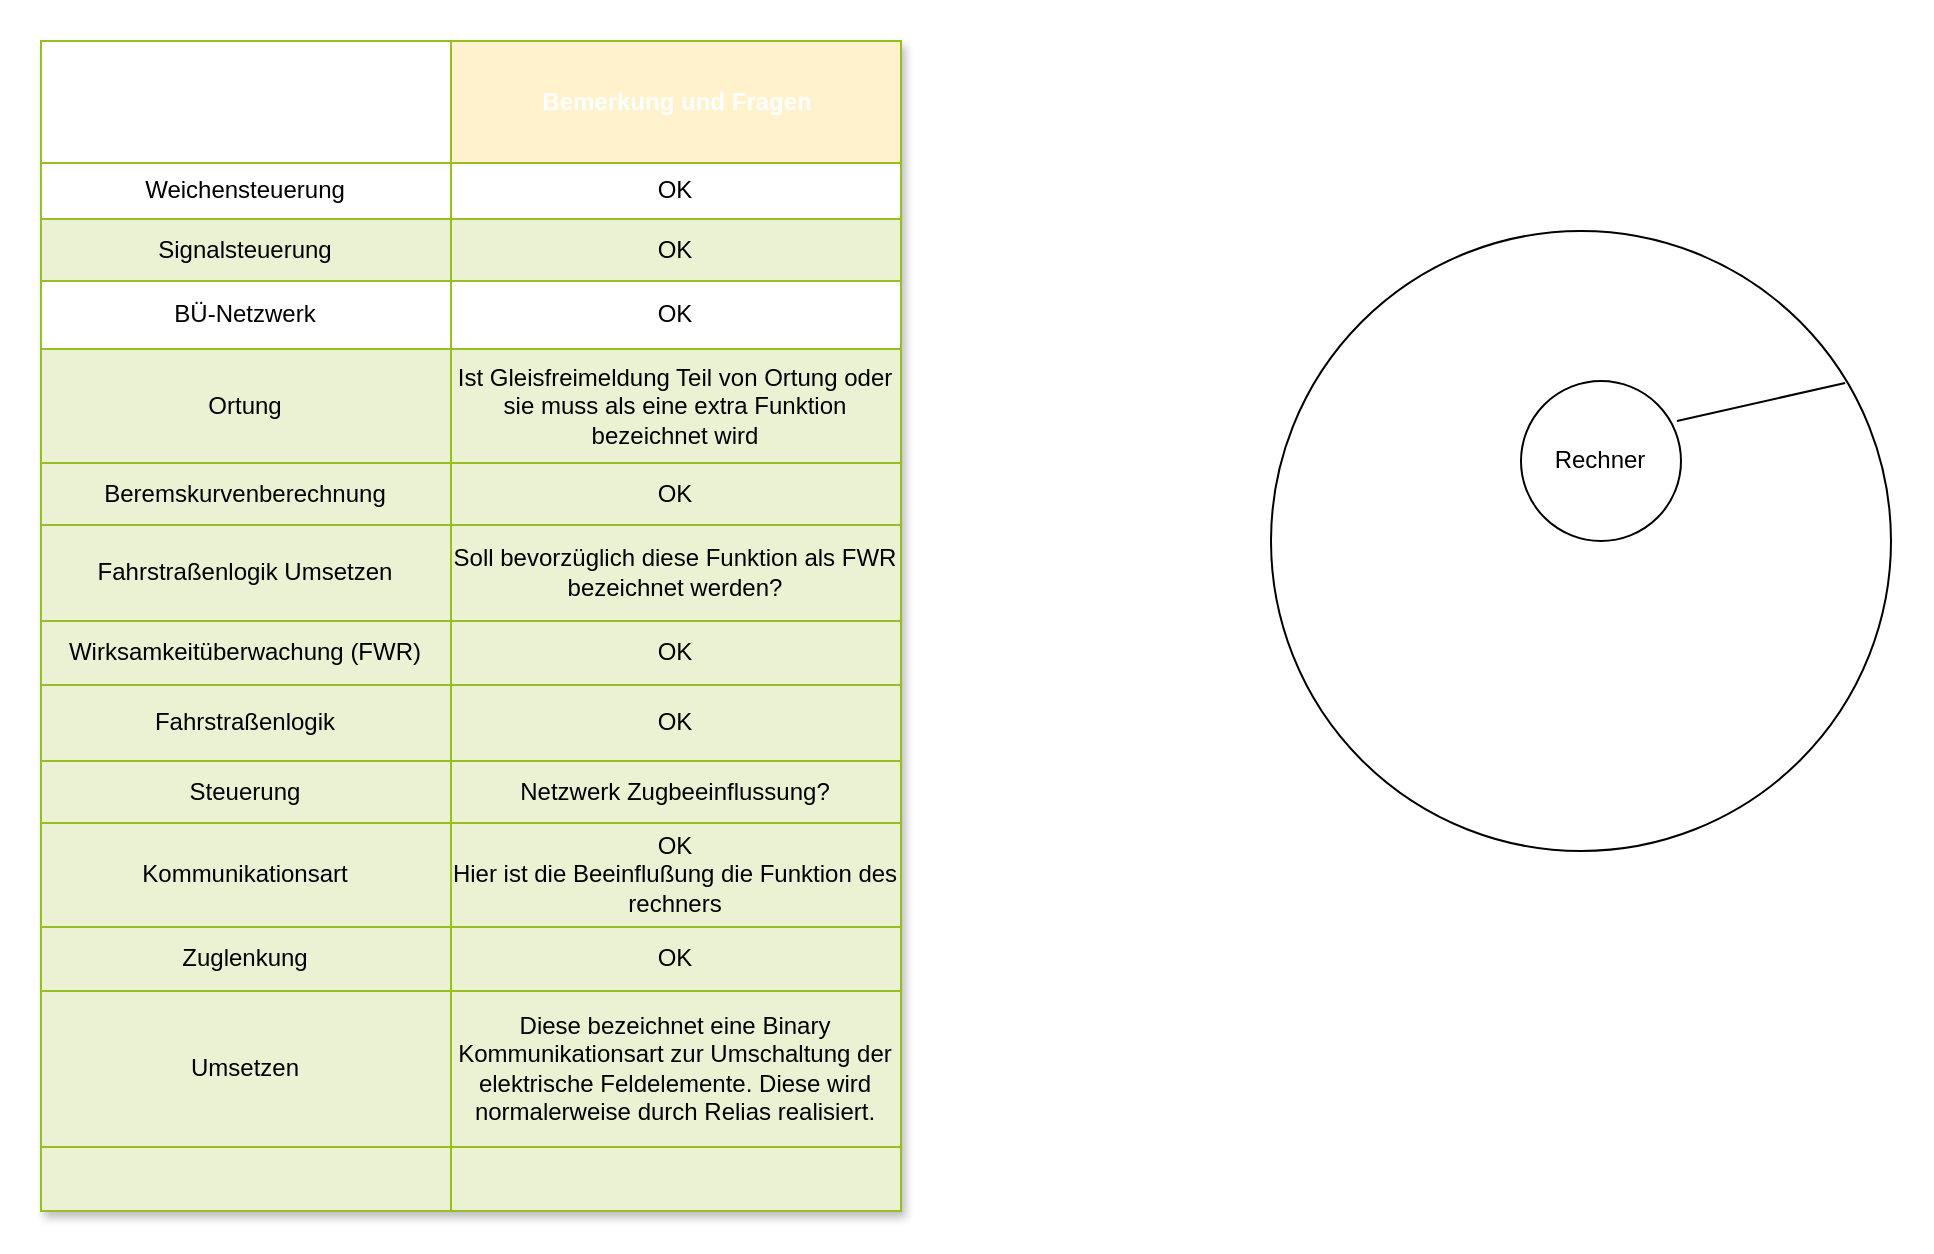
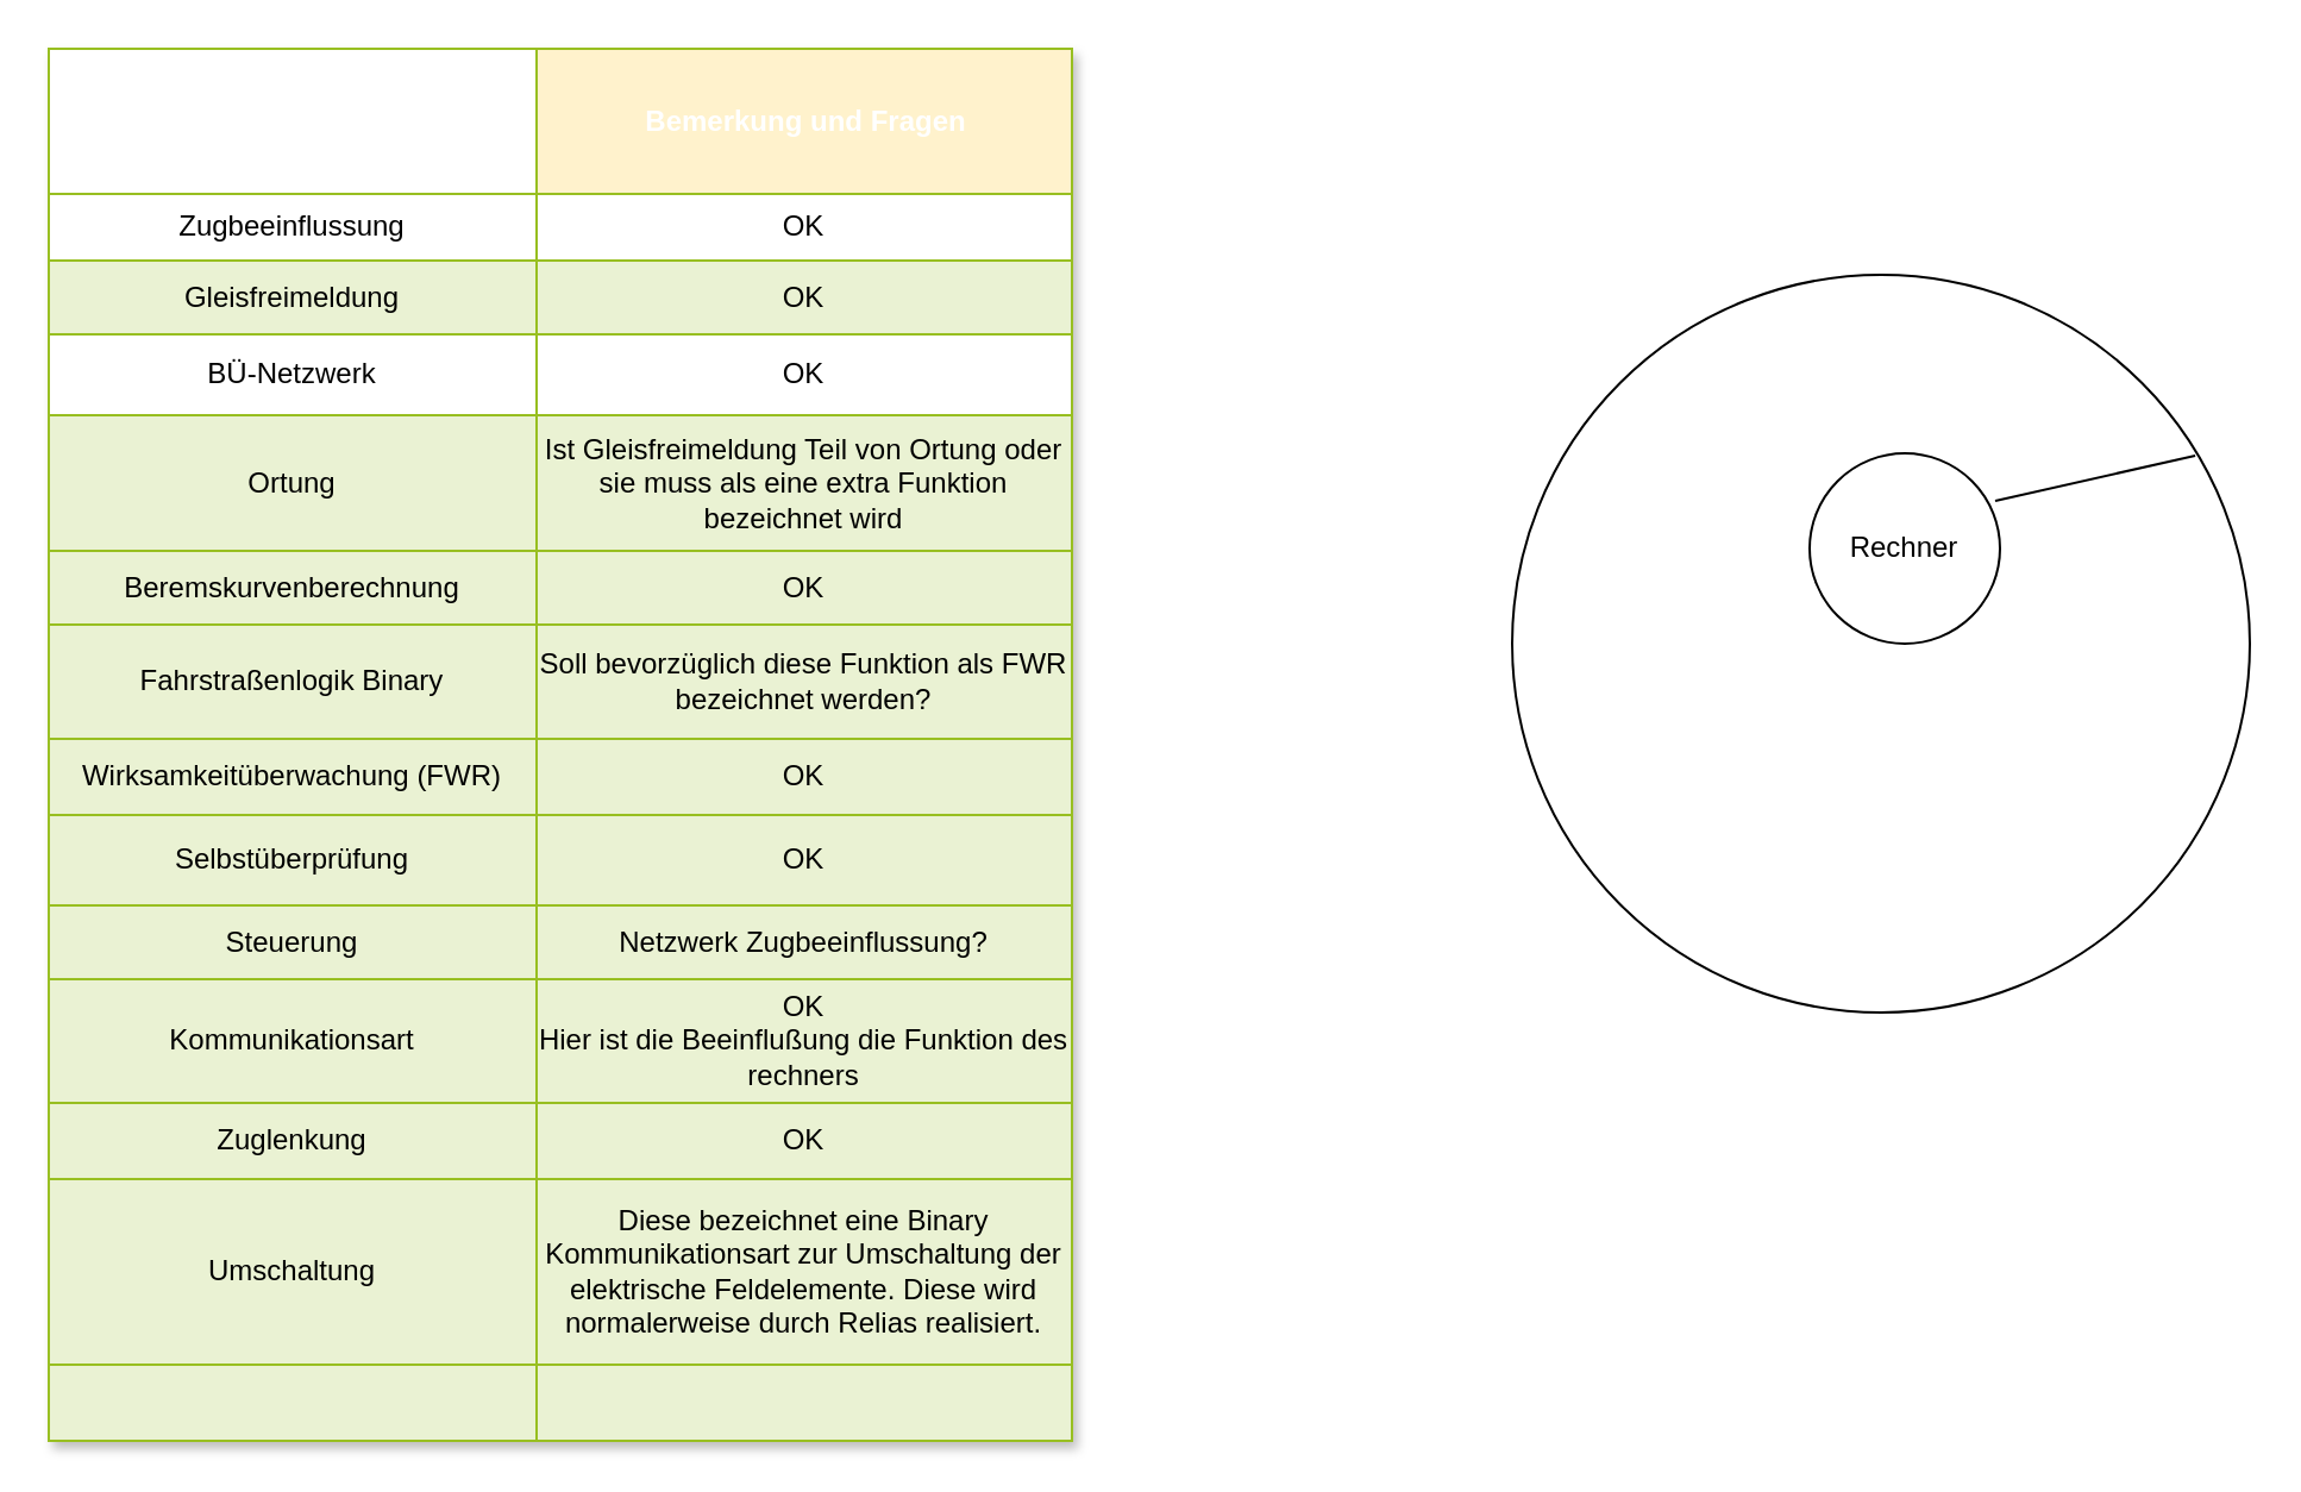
- <mxCell id="10" value="Weichensteuerung" style="connectable=0;recursiveResize=0;strokeColor=inherit;fillColor=inherit;align=center;whiteSpace=wrap;html=1;" parent="9" vertex="1"><mxGeometry width="205" height="28" as="geometry"><mxRectangle width="205" height="28" as="alternateBounds" /></mxGeometry></mxCell>
+ <mxCell id="10" value="Zugbeeinflussung" style="connectable=0;recursiveResize=0;strokeColor=inherit;fillColor=inherit;align=center;whiteSpace=wrap;html=1;" parent="9" vertex="1"><mxGeometry width="205" height="28" as="geometry"><mxRectangle width="205" height="28" as="alternateBounds" /></mxGeometry></mxCell>
- <mxCell id="13" value="Signalsteuerung" style="connectable=0;recursiveResize=0;strokeColor=inherit;fillColor=inherit;whiteSpace=wrap;html=1;" parent="12" vertex="1"><mxGeometry width="205" height="31" as="geometry"><mxRectangle width="205" height="31" as="alternateBounds" /></mxGeometry></mxCell>
+ <mxCell id="13" value="Gleisfreimeldung" style="connectable=0;recursiveResize=0;strokeColor=inherit;fillColor=inherit;whiteSpace=wrap;html=1;" parent="12" vertex="1"><mxGeometry width="205" height="31" as="geometry"><mxRectangle width="205" height="31" as="alternateBounds" /></mxGeometry></mxCell>
- <mxCell id="25" value="Fahrstraßenlogik Umsetzen" style="connectable=0;recursiveResize=0;strokeColor=inherit;fillColor=inherit;whiteSpace=wrap;html=1;" parent="24" vertex="1"><mxGeometry width="205" height="48" as="geometry"><mxRectangle width="205" height="48" as="alternateBounds" /></mxGeometry></mxCell>
+ <mxCell id="25" value="Fahrstraßenlogik Binary" style="connectable=0;recursiveResize=0;strokeColor=inherit;fillColor=inherit;whiteSpace=wrap;html=1;" parent="24" vertex="1"><mxGeometry width="205" height="48" as="geometry"><mxRectangle width="205" height="48" as="alternateBounds" /></mxGeometry></mxCell>
- <mxCell id="31" value="Fahrstraßenlogik" style="connectable=0;recursiveResize=0;strokeColor=inherit;fillColor=inherit;whiteSpace=wrap;html=1;" parent="30" vertex="1"><mxGeometry width="205" height="38" as="geometry"><mxRectangle width="205" height="38" as="alternateBounds" /></mxGeometry></mxCell>
+ <mxCell id="31" value="Selbstüberprüfung" style="connectable=0;recursiveResize=0;strokeColor=inherit;fillColor=inherit;whiteSpace=wrap;html=1;" parent="30" vertex="1"><mxGeometry width="205" height="38" as="geometry"><mxRectangle width="205" height="38" as="alternateBounds" /></mxGeometry></mxCell>
- <mxCell id="43" value="Umsetzen" style="connectable=0;recursiveResize=0;strokeColor=inherit;fillColor=inherit;whiteSpace=wrap;html=1;" parent="42" vertex="1"><mxGeometry width="205" height="78" as="geometry"><mxRectangle width="205" height="78" as="alternateBounds" /></mxGeometry></mxCell>
+ <mxCell id="43" value="Umschaltung" style="connectable=0;recursiveResize=0;strokeColor=inherit;fillColor=inherit;whiteSpace=wrap;html=1;" parent="42" vertex="1"><mxGeometry width="205" height="78" as="geometry"><mxRectangle width="205" height="78" as="alternateBounds" /></mxGeometry></mxCell>
